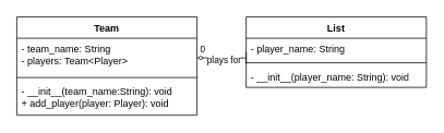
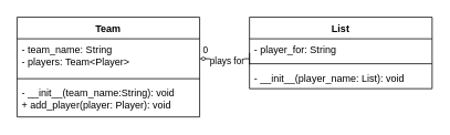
- <mxCell id="7" value="- player_name: String" style="text;strokeColor=none;fillColor=none;align=left;verticalAlign=top;spacingLeft=4;spacingRight=4;overflow=hidden;rotatable=0;points=[[0,0.5],[1,0.5]];portConstraint=eastwest;whiteSpace=wrap;html=1;" vertex="1" parent="6"><mxGeometry y="26" width="220" height="26" as="geometry" /></mxCell>
+ <mxCell id="7" value="- player_for: String" style="text;strokeColor=none;fillColor=none;align=left;verticalAlign=top;spacingLeft=4;spacingRight=4;overflow=hidden;rotatable=0;points=[[0,0.5],[1,0.5]];portConstraint=eastwest;whiteSpace=wrap;html=1;" vertex="1" parent="6"><mxGeometry y="26" width="220" height="26" as="geometry" /></mxCell>
- <mxCell id="9" value="- __init__(player_name: String): void" style="text;strokeColor=none;fillColor=none;align=left;verticalAlign=top;spacingLeft=4;spacingRight=4;overflow=hidden;rotatable=0;points=[[0,0.5],[1,0.5]];portConstraint=eastwest;whiteSpace=wrap;html=1;" vertex="1" parent="6"><mxGeometry y="60" width="220" height="26" as="geometry" /></mxCell>
+ <mxCell id="9" value="- __init__(player_name: List): void" style="text;strokeColor=none;fillColor=none;align=left;verticalAlign=top;spacingLeft=4;spacingRight=4;overflow=hidden;rotatable=0;points=[[0,0.5],[1,0.5]];portConstraint=eastwest;whiteSpace=wrap;html=1;" vertex="1" parent="6"><mxGeometry y="60" width="220" height="26" as="geometry" /></mxCell>
